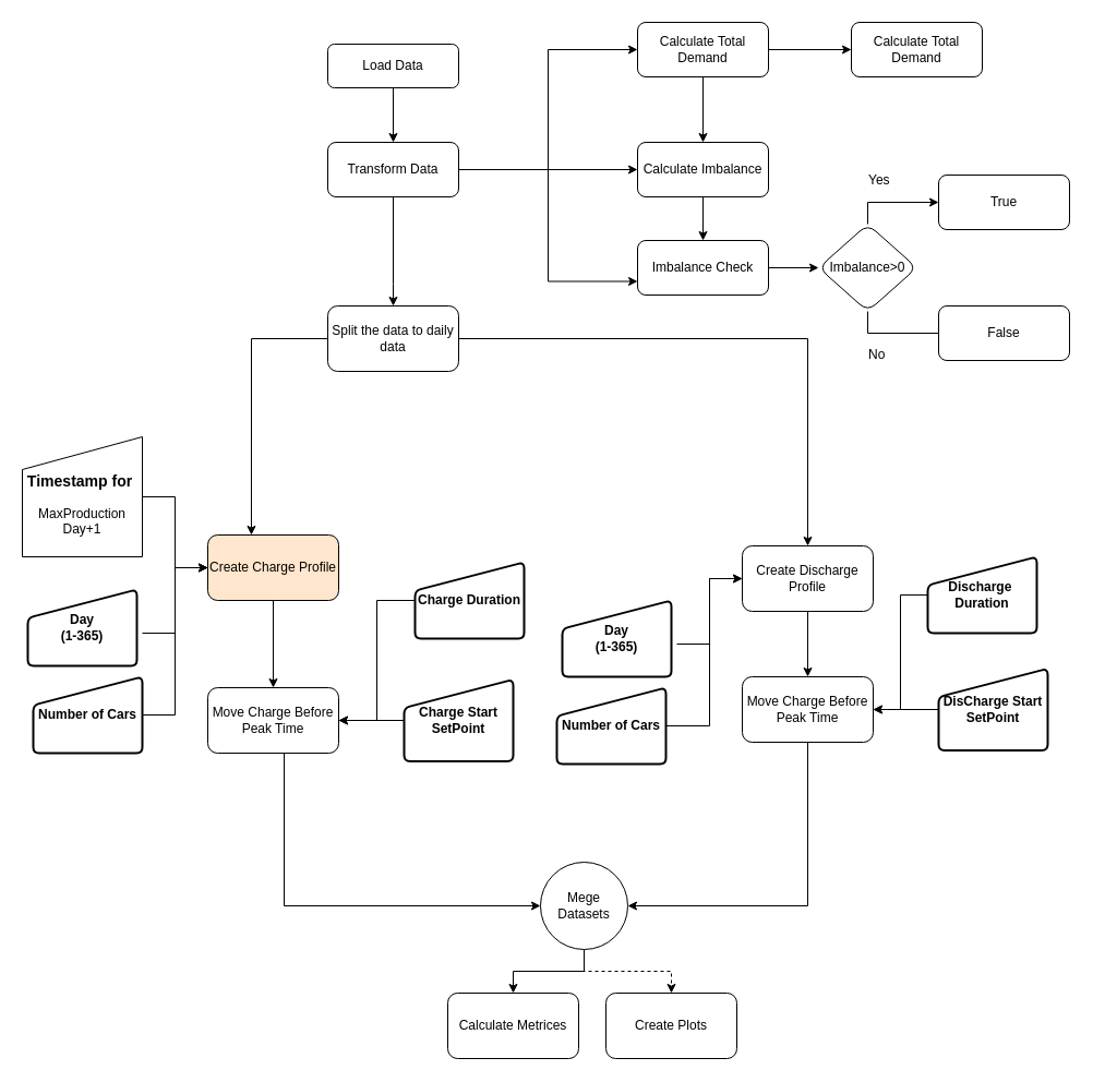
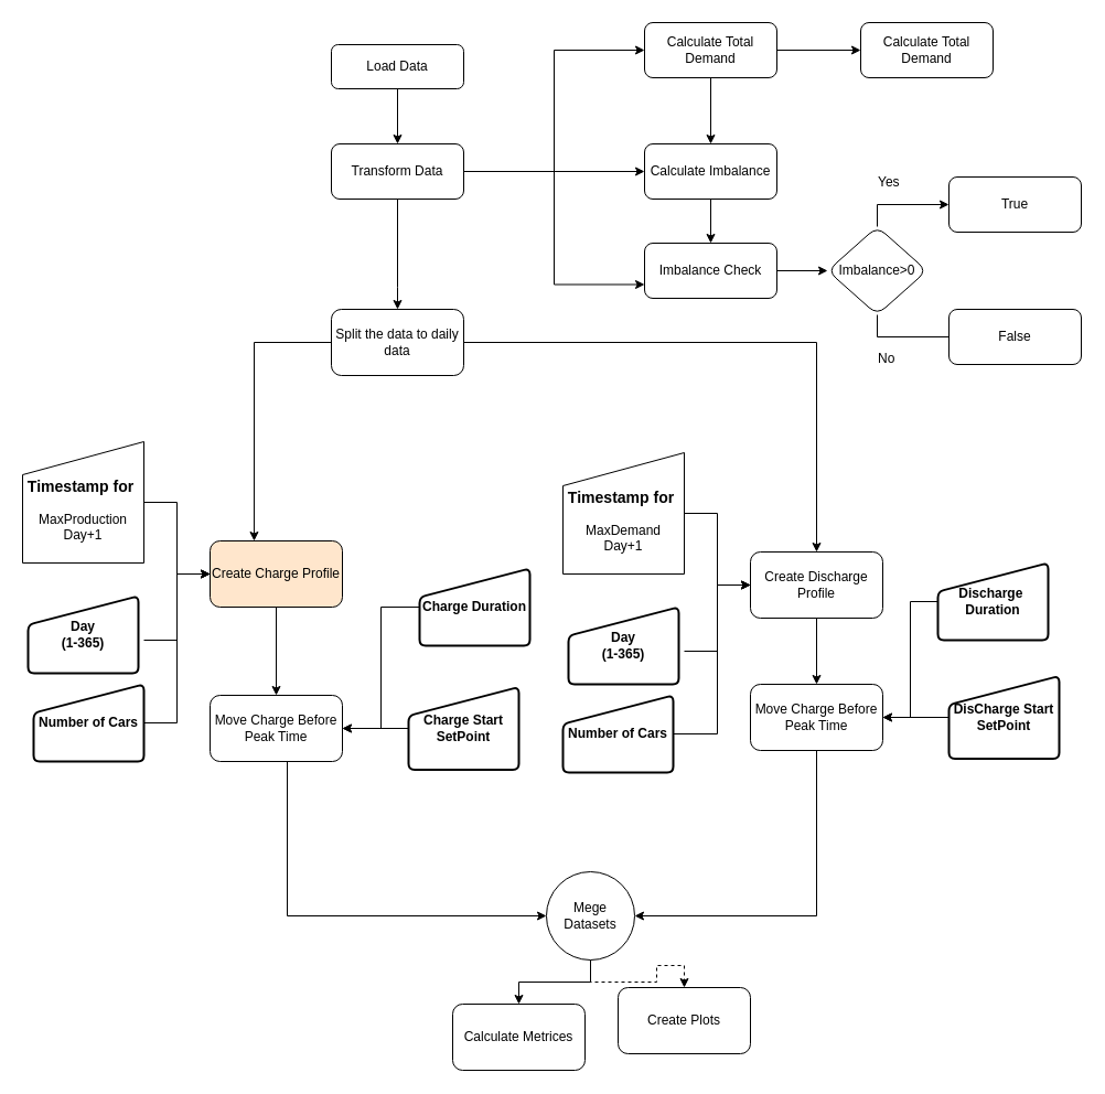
+ <mxCell id="37" value="&lt;h3&gt;Timestamp for&amp;nbsp;&lt;/h3&gt;MaxDemand&lt;br&gt;Day+1" style="shape=manualInput;whiteSpace=wrap;html=1;" parent="34" vertex="1"><mxGeometry width="110" height="110" as="geometry" /></mxCell>
+ <mxCell id="39" style="edgeStyle=orthogonalEdgeStyle;rounded=0;orthogonalLoop=1;jettySize=auto;html=1;entryX=0;entryY=0.5;entryDx=0;entryDy=0;" parent="34" source="37" target="36" edge="1"><mxGeometry relative="1" as="geometry" /></mxCell>
- <mxCell id="48" value="Create Plots" style="rounded=1;whiteSpace=wrap;html=1;" parent="1" vertex="1"><mxGeometry x="555" y="910" width="120" height="60" as="geometry" /></mxCell>
+ <mxCell id="48" value="Create Plots" style="rounded=1;whiteSpace=wrap;html=1;" parent="1" vertex="1"><mxGeometry x="560" y="895" width="120" height="60" as="geometry" /></mxCell>
